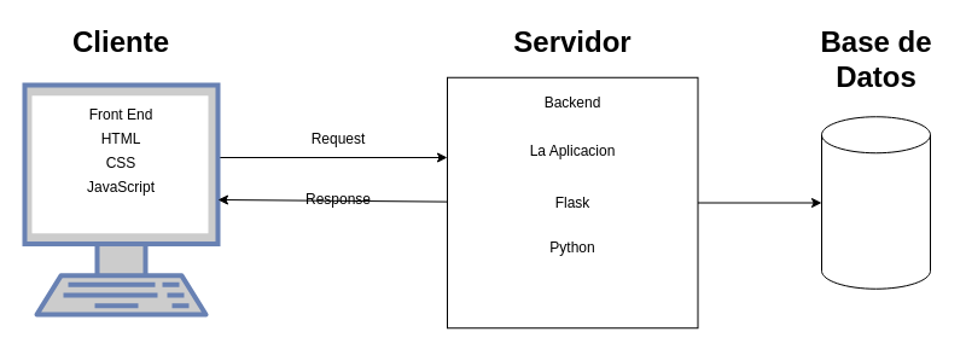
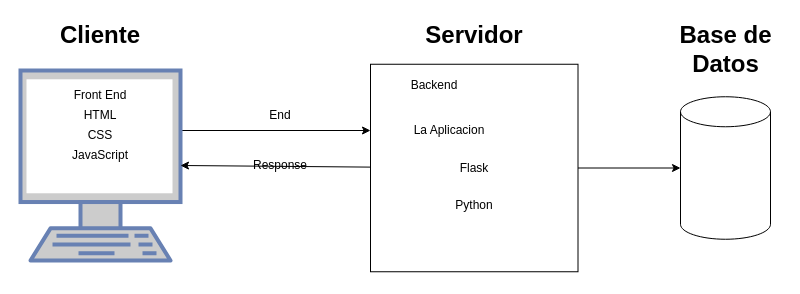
- <mxCell id="10" value="Backend" style="text;html=1;align=center;verticalAlign=middle;whiteSpace=wrap;rounded=0;" vertex="1" parent="1"><mxGeometry x="443.75" y="70" width="60" height="30" as="geometry" /></mxCell>
+ <mxCell id="10" value="Backend" style="text;html=1;align=center;verticalAlign=middle;whiteSpace=wrap;rounded=0;" vertex="1" parent="1"><mxGeometry x="403.75" y="70" width="60" height="30" as="geometry" /></mxCell>
- <mxCell id="11" value="Request" style="text;html=1;align=center;verticalAlign=middle;whiteSpace=wrap;rounded=0;" vertex="1" parent="1"><mxGeometry x="250" y="100" width="60" height="30" as="geometry" /></mxCell>
+ <mxCell id="11" value="End" style="text;html=1;align=center;verticalAlign=middle;whiteSpace=wrap;rounded=0;" vertex="1" parent="1"><mxGeometry x="250" y="100" width="60" height="30" as="geometry" /></mxCell>
- <mxCell id="15" value="La Aplicacion" style="text;html=1;align=center;verticalAlign=middle;whiteSpace=wrap;rounded=0;" vertex="1" parent="1"><mxGeometry x="430.63" y="110" width="86.25" height="30" as="geometry" /></mxCell>
+ <mxCell id="15" value="La Aplicacion" style="text;html=1;align=center;verticalAlign=middle;whiteSpace=wrap;rounded=0;" vertex="1" parent="1"><mxGeometry x="405.63" y="115" width="86.25" height="30" as="geometry" /></mxCell>
